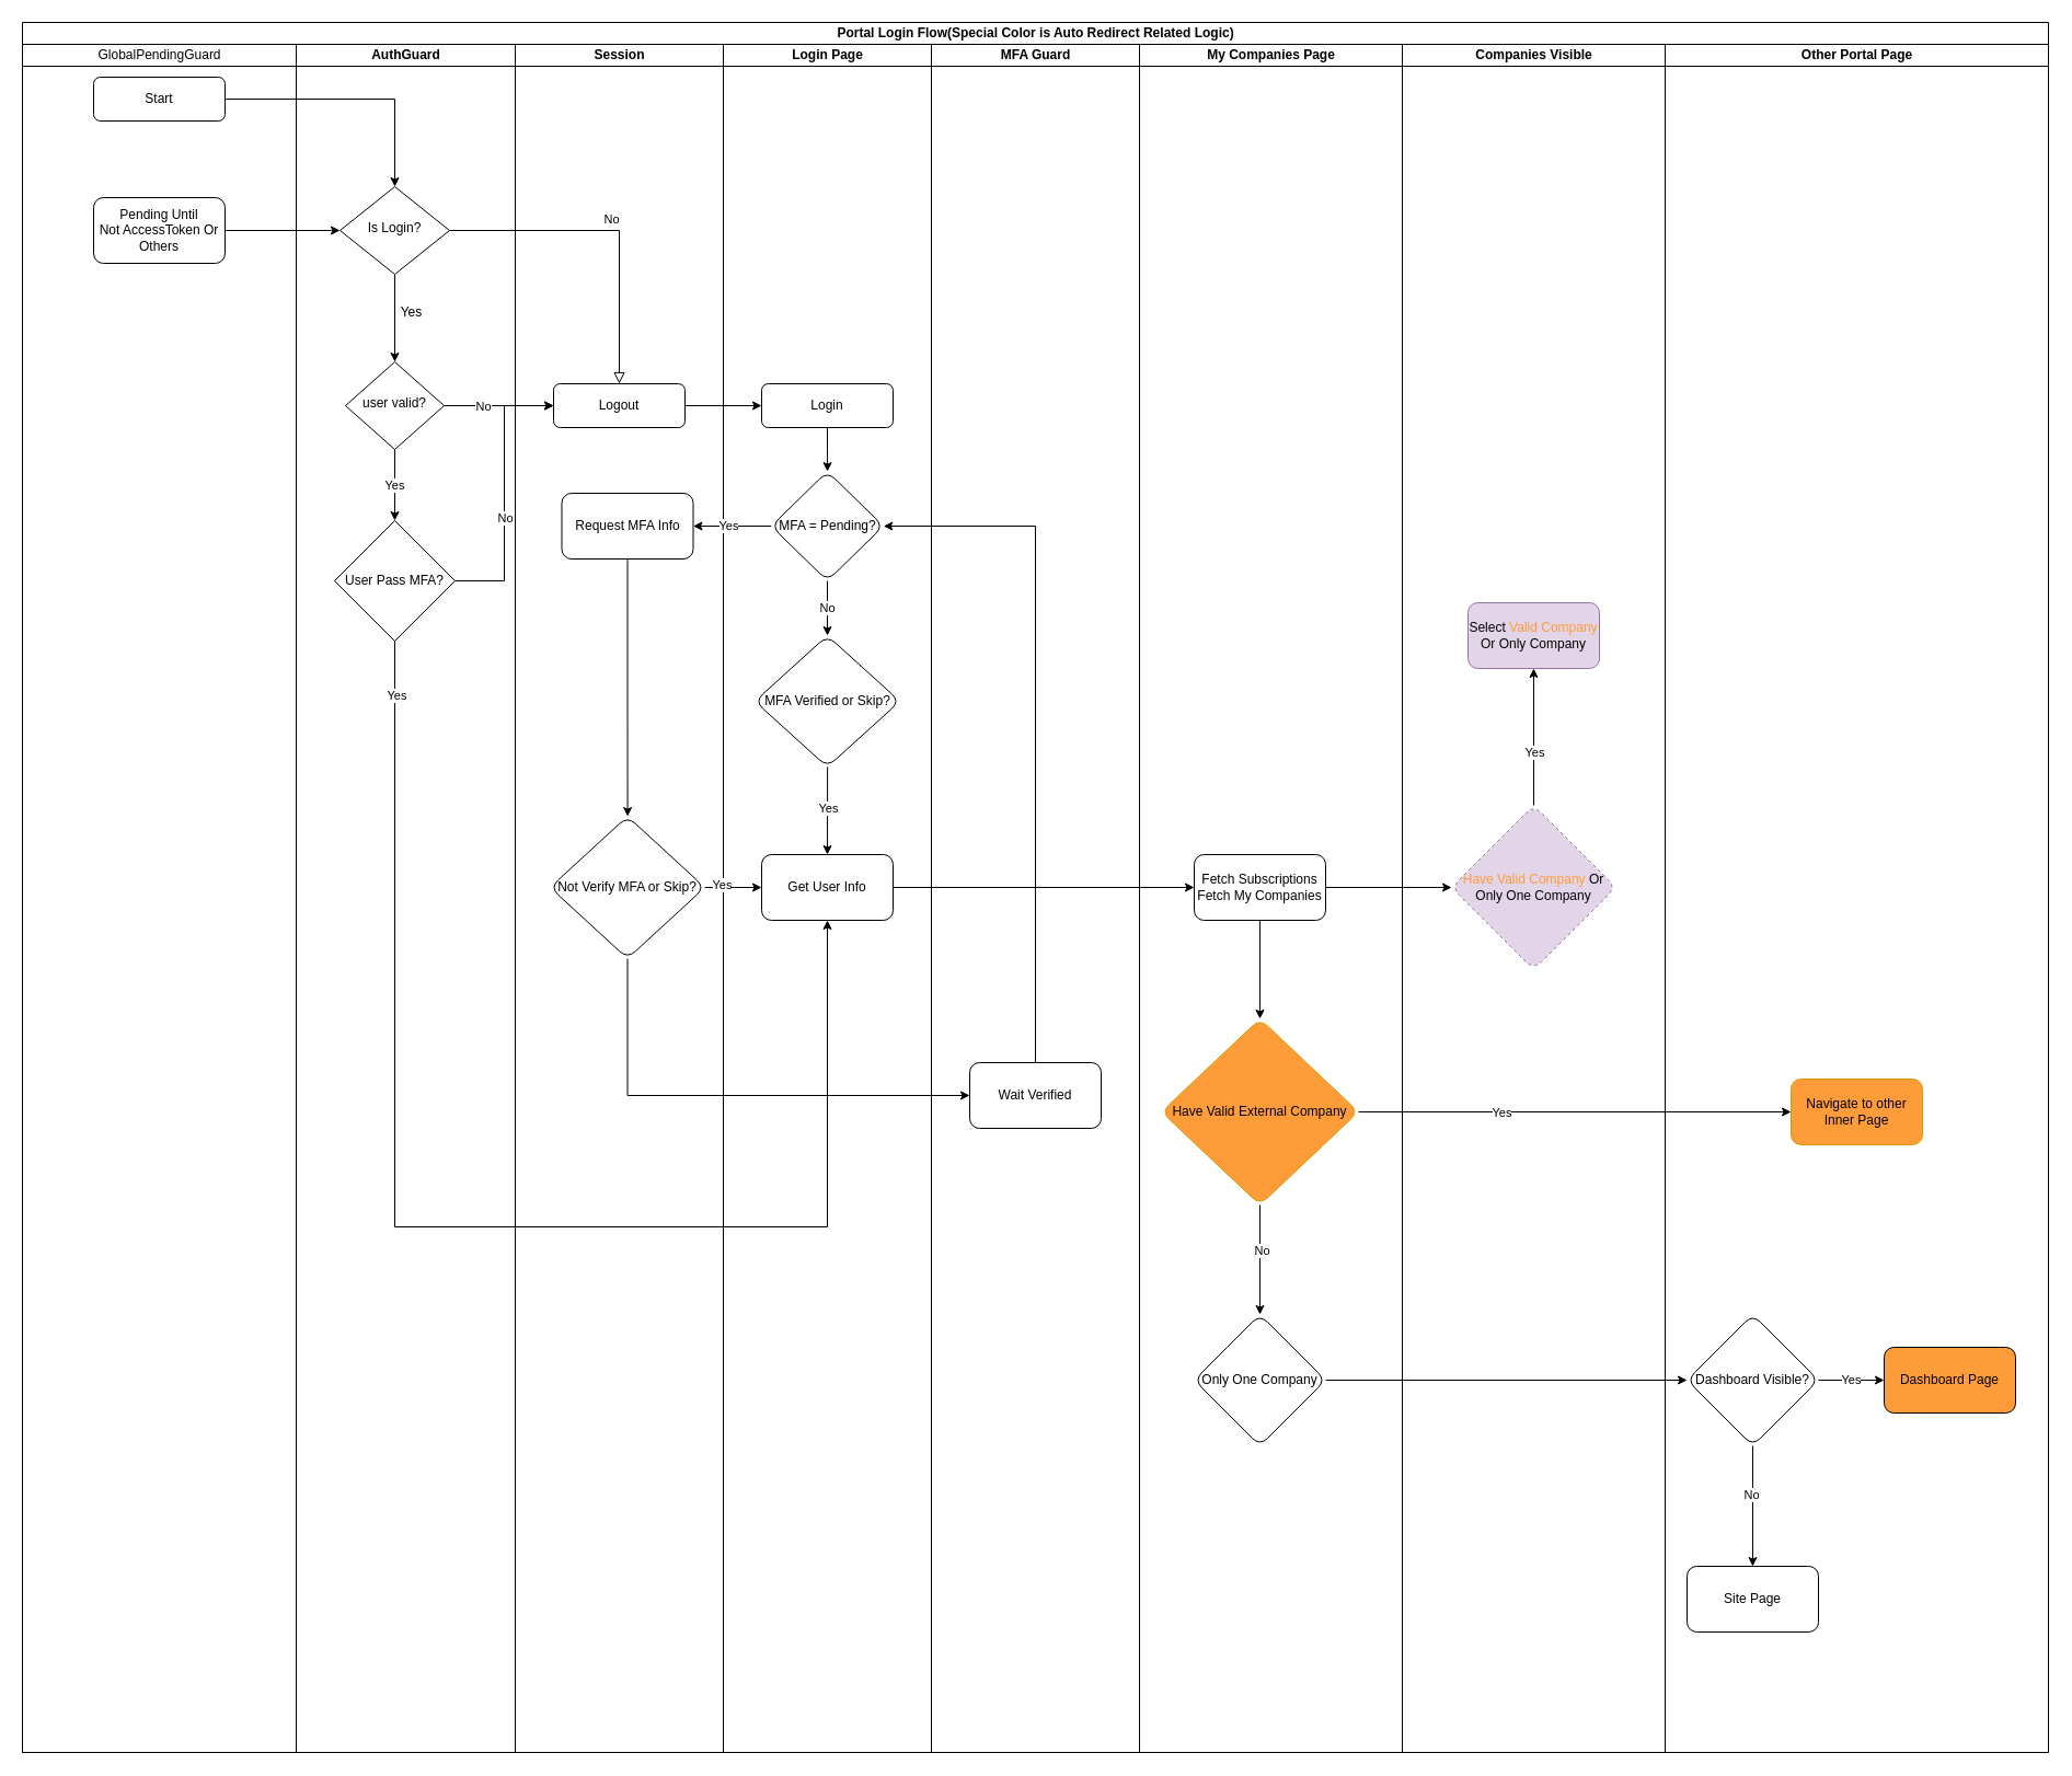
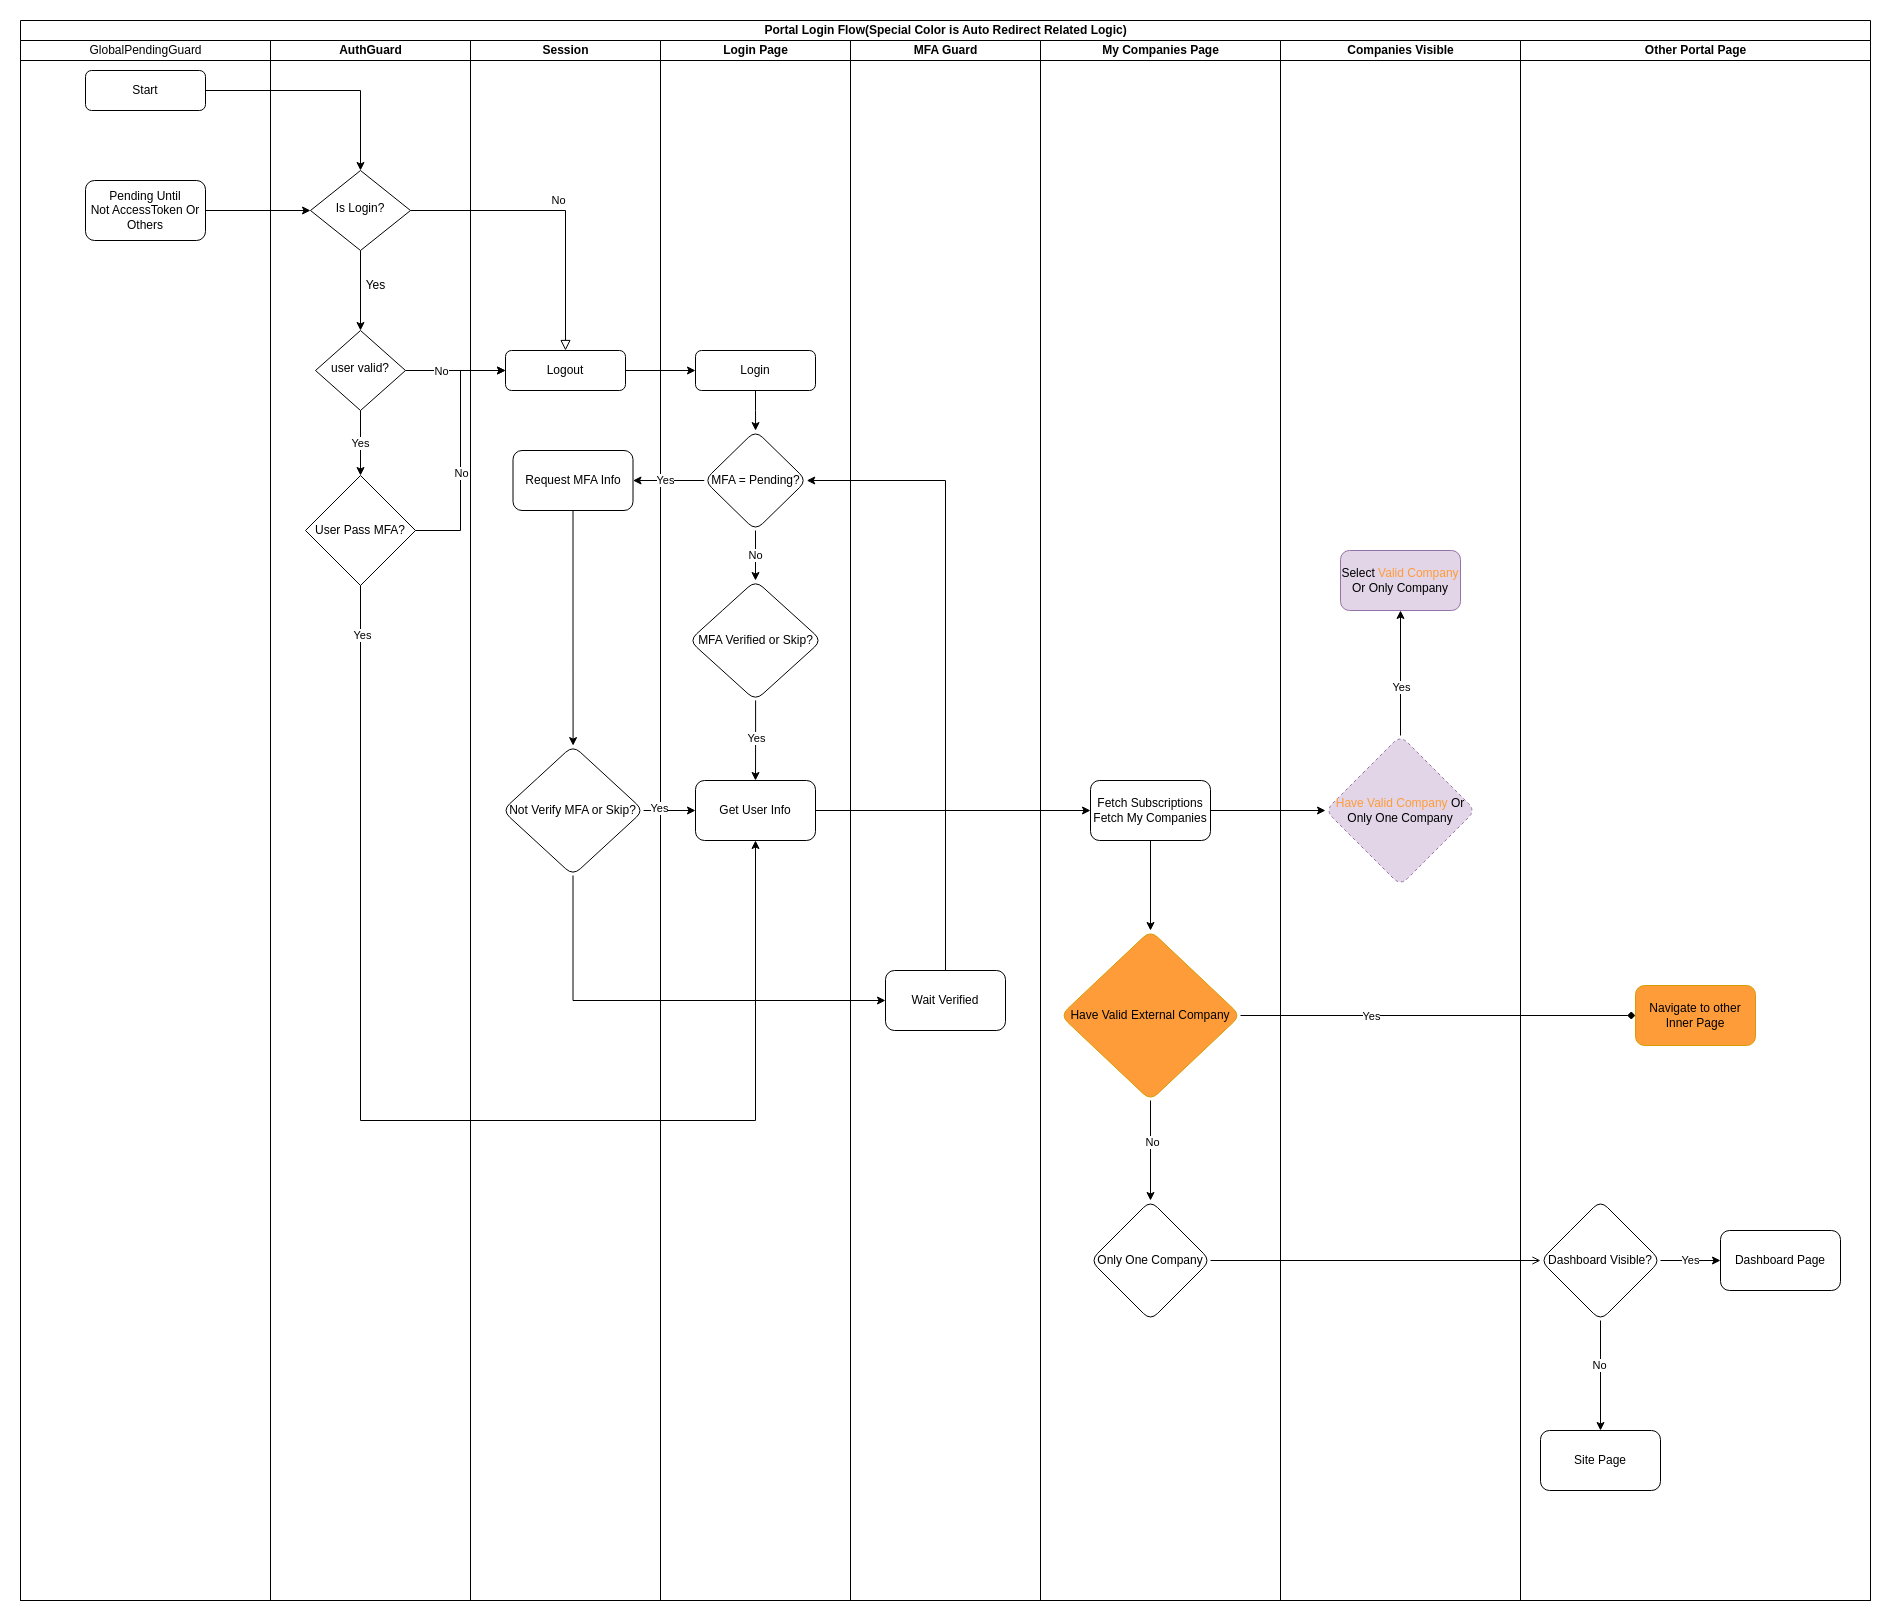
- <mxCell id="56" style="edgeStyle=orthogonalEdgeStyle;rounded=0;orthogonalLoop=1;jettySize=auto;html=1;exitX=1;exitY=0.5;exitDx=0;exitDy=0;entryX=0;entryY=0.5;entryDx=0;entryDy=0;" parent="2" source="36" target="66" edge="1"><mxGeometry relative="1" as="geometry" /></mxCell>
+ <mxCell id="56" style="edgeStyle=orthogonalEdgeStyle;rounded=0;orthogonalLoop=1;jettySize=auto;html=1;exitX=1;exitY=0.5;exitDx=0;exitDy=0;entryX=0;entryY=0.5;entryDx=0;entryDy=0;endArrow=diamond;" parent="2" source="36" target="66" edge="1"><mxGeometry relative="1" as="geometry" /></mxCell>
- <mxCell id="58" value="" style="edgeStyle=orthogonalEdgeStyle;rounded=0;orthogonalLoop=1;jettySize=auto;html=1;" parent="2" source="37" target="63" edge="1"><mxGeometry relative="1" as="geometry" /></mxCell>
+ <mxCell id="58" value="" style="edgeStyle=orthogonalEdgeStyle;rounded=0;orthogonalLoop=1;jettySize=auto;html=1;endArrow=open;" parent="2" source="37" target="63" edge="1"><mxGeometry relative="1" as="geometry" /></mxCell>
- <mxCell id="65" value="Dashboard Page" style="whiteSpace=wrap;html=1;rounded=1;fillColor=#ff9c3a;" parent="59" vertex="1"><mxGeometry x="200" y="1190" width="120" height="60" as="geometry" /></mxCell>
+ <mxCell id="65" value="Dashboard Page" style="whiteSpace=wrap;html=1;rounded=1;" parent="59" vertex="1"><mxGeometry x="200" y="1190" width="120" height="60" as="geometry" /></mxCell>
